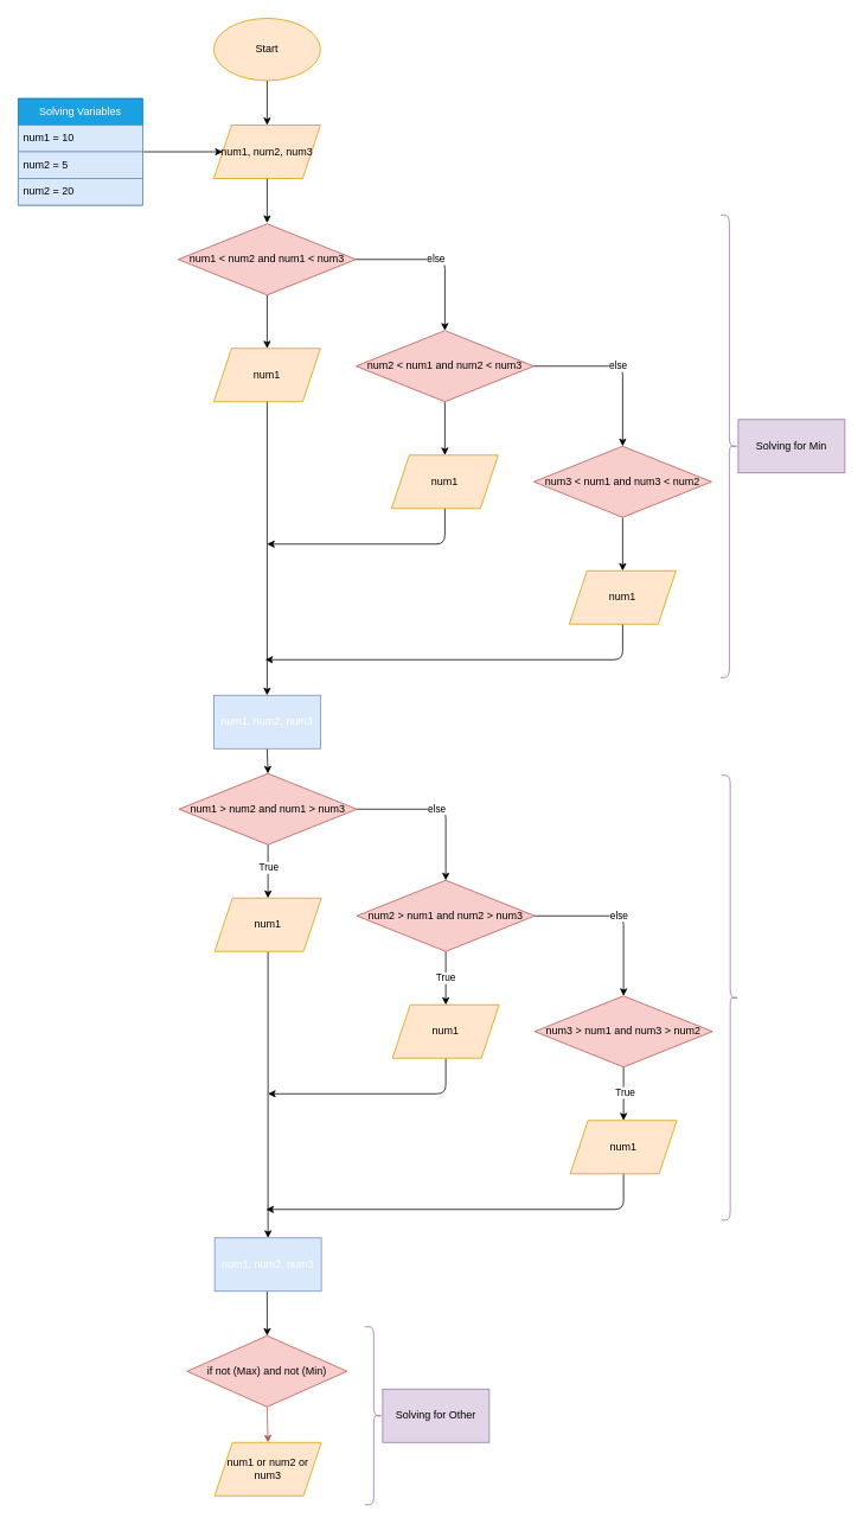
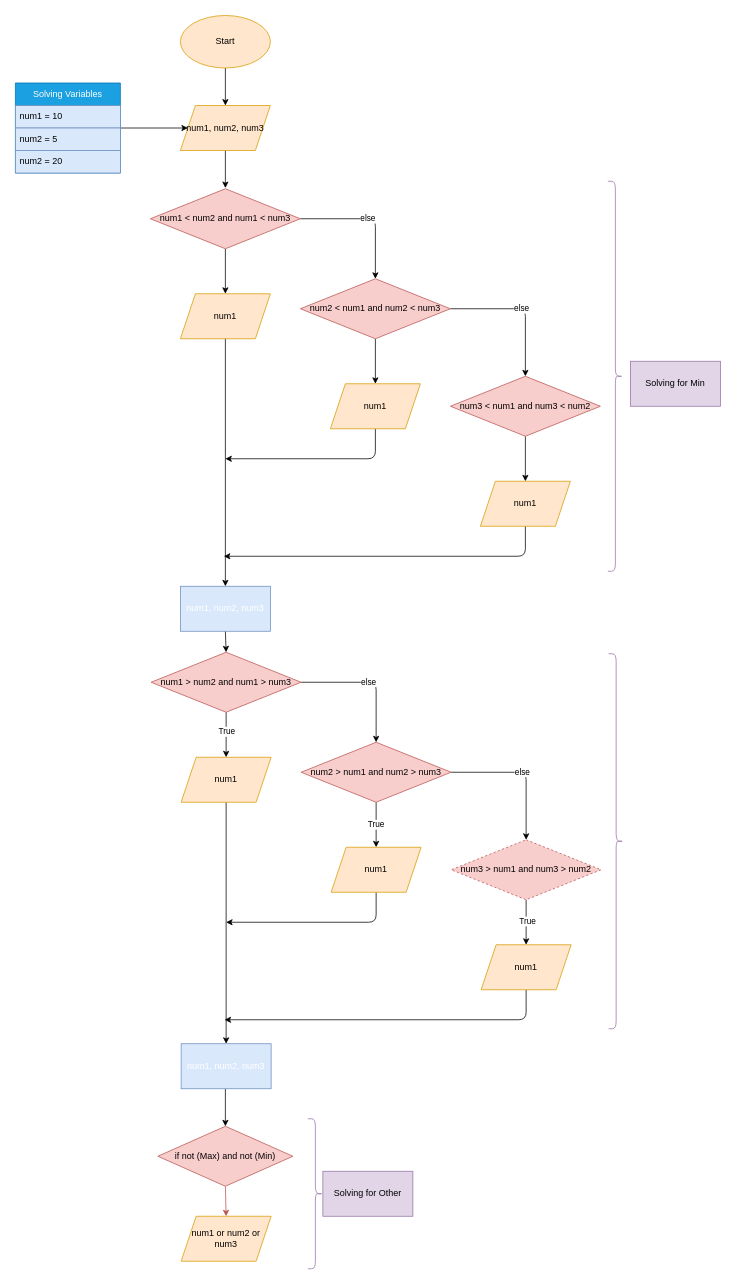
- <mxCell id="45" value="Solving for Min" style="rounded=0;whiteSpace=wrap;html=1;fillColor=#e1d5e7;strokeColor=#9673a6;" vertex="1" parent="1"><mxGeometry x="830" y="471" width="120" height="60" as="geometry" /></mxCell>
+ <mxCell id="45" value="Solving for Min" style="rounded=0;whiteSpace=wrap;html=1;fillColor=#e1d5e7;strokeColor=#9673a6;" vertex="1" parent="1"><mxGeometry x="840" y="481" width="120" height="60" as="geometry" /></mxCell>
- <mxCell id="37" value="num3 &amp;gt; num1 and num3 &amp;gt; num2" style="rhombus;whiteSpace=wrap;html=1;fillColor=#f8cecc;strokeColor=#b85450;" vertex="1" parent="1"><mxGeometry x="601" y="1119" width="200" height="80" as="geometry" /></mxCell>
+ <mxCell id="37" value="num3 &amp;gt; num1 and num3 &amp;gt; num2" style="rhombus;whiteSpace=wrap;html=1;fillColor=#f8cecc;strokeColor=#b85450;dashed=1;" vertex="1" parent="1"><mxGeometry x="601" y="1119" width="200" height="80" as="geometry" /></mxCell>
